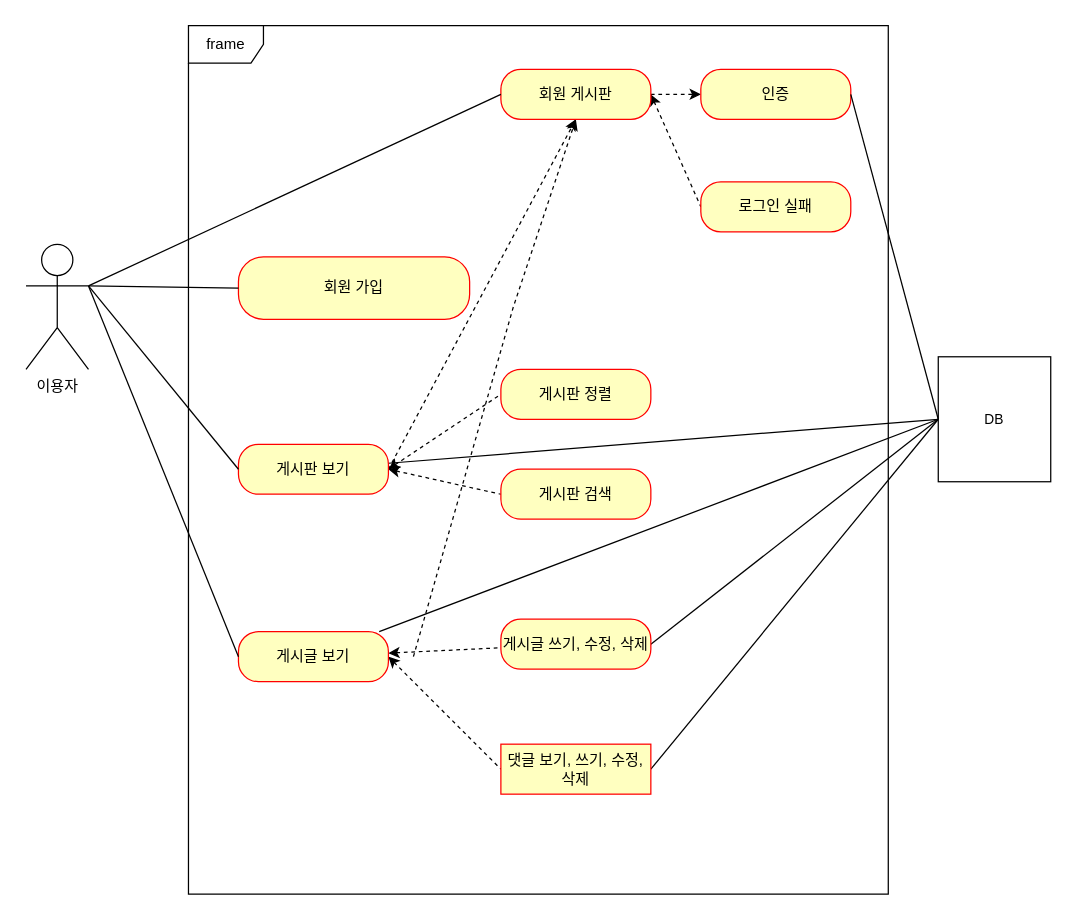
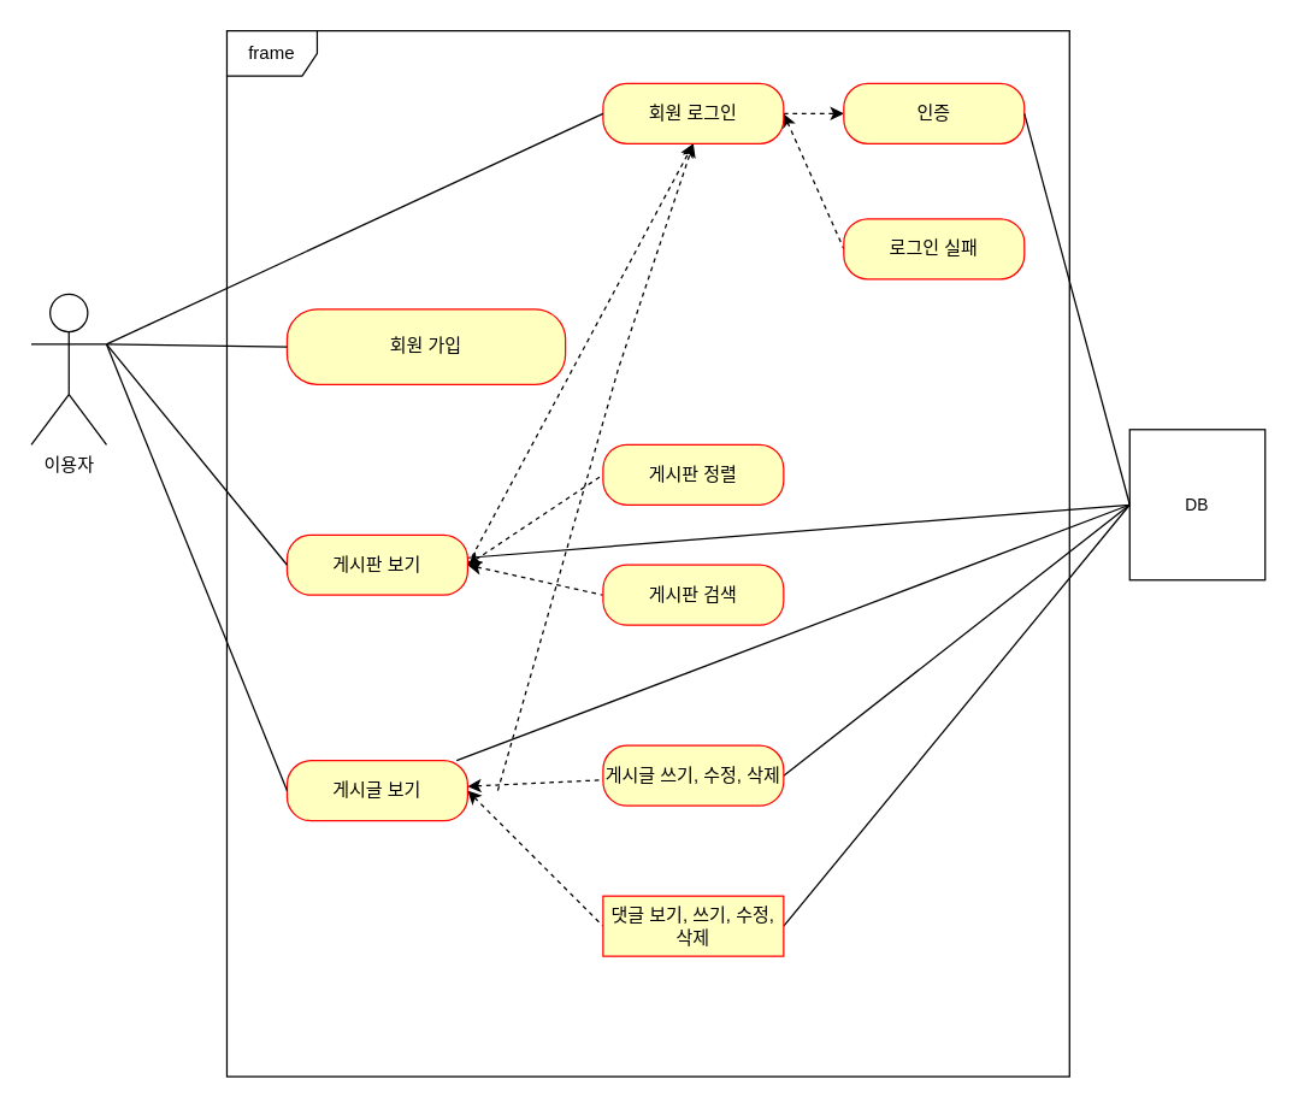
- <mxCell id="17" value="회원 게시판" style="rounded=1;whiteSpace=wrap;html=1;arcSize=40;fontColor=#000000;fillColor=#ffffc0;strokeColor=#ff0000;" vertex="1" parent="1"><mxGeometry x="400" y="55" width="120" height="40" as="geometry" /></mxCell>
+ <mxCell id="17" value="회원 로그인" style="rounded=1;whiteSpace=wrap;html=1;arcSize=40;fontColor=#000000;fillColor=#ffffc0;strokeColor=#ff0000;" vertex="1" parent="1"><mxGeometry x="400" y="55" width="120" height="40" as="geometry" /></mxCell>
